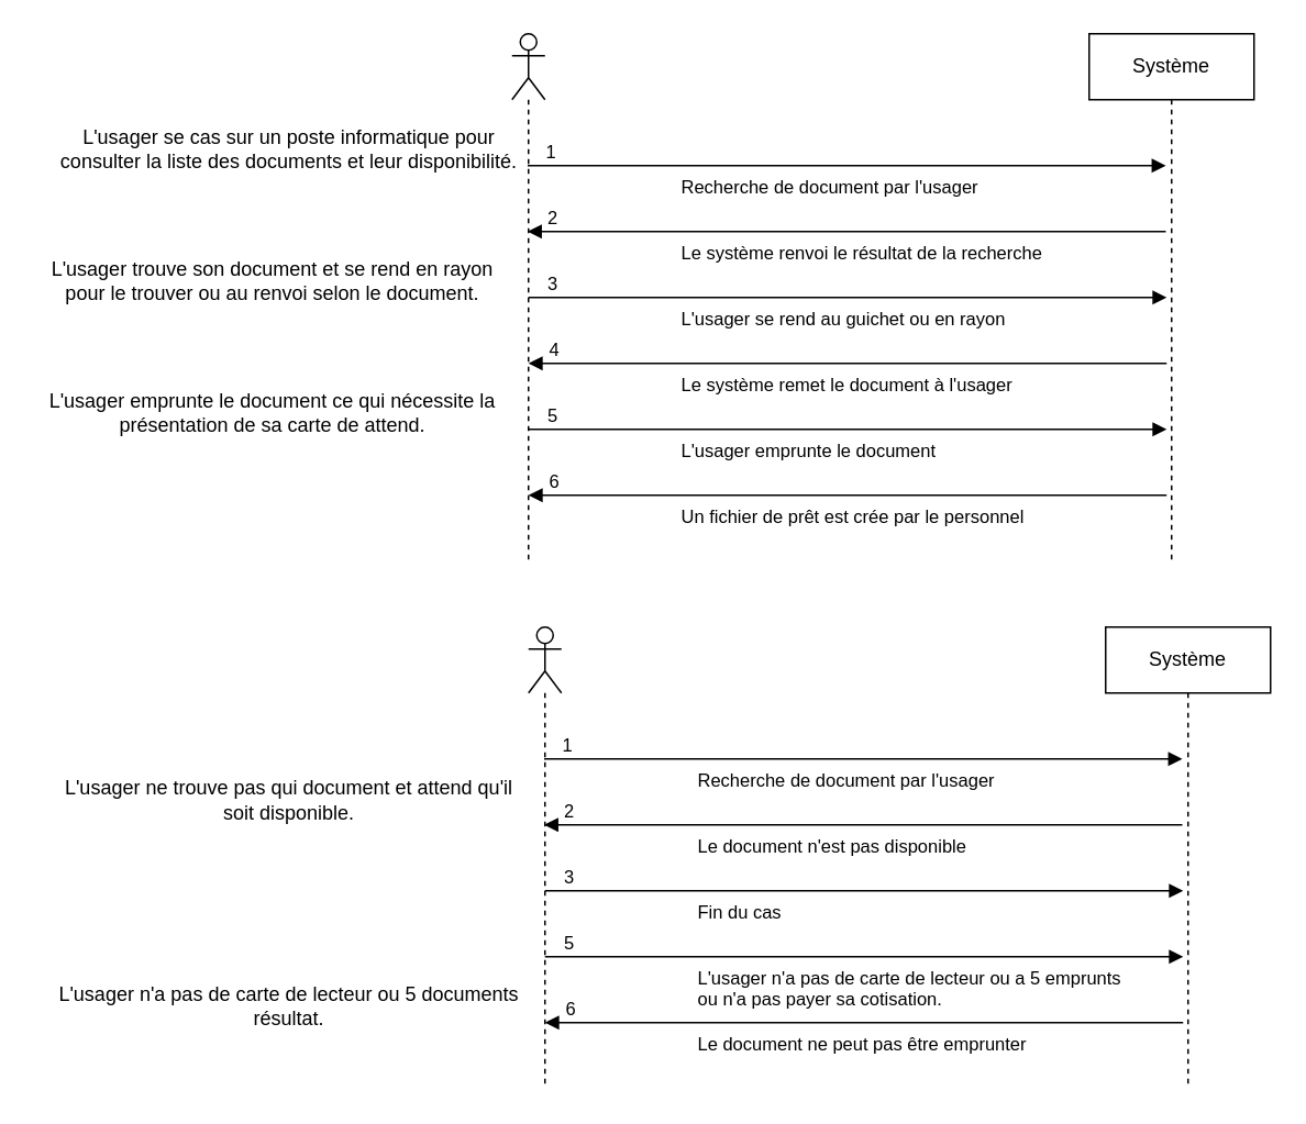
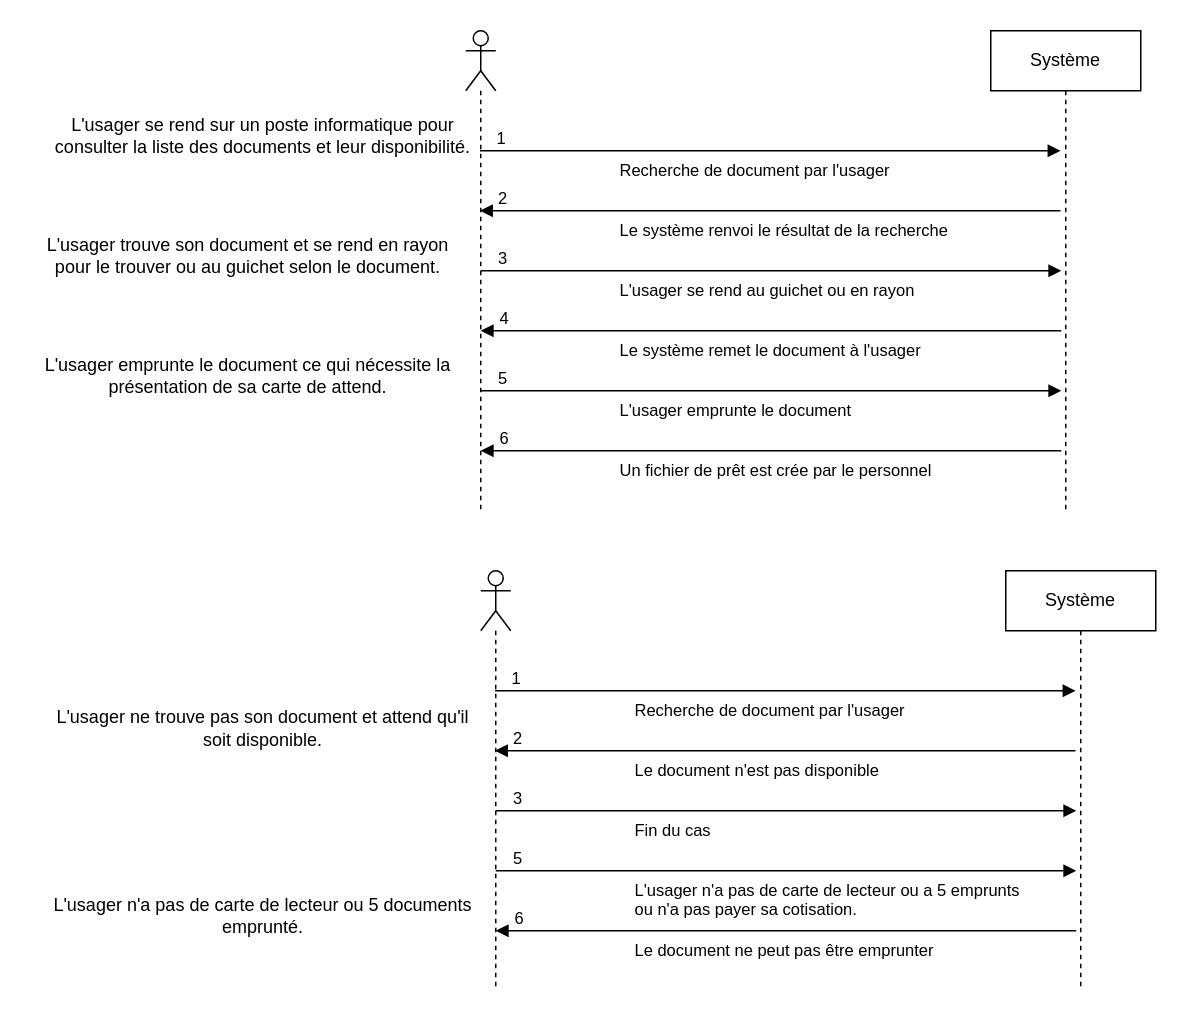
- <mxCell id="6" value="L'usager se cas sur un poste informatique pour consulter la liste des documents et leur disponibilité." style="text;html=1;strokeColor=none;fillColor=none;align=center;verticalAlign=middle;whiteSpace=wrap;rounded=0;" vertex="1" parent="1"><mxGeometry x="30" y="80" width="290" height="20" as="geometry" /></mxCell>
+ <mxCell id="6" value="L'usager se rend sur un poste informatique pour consulter la liste des documents et leur disponibilité." style="text;html=1;strokeColor=none;fillColor=none;align=center;verticalAlign=middle;whiteSpace=wrap;rounded=0;" vertex="1" parent="1"><mxGeometry x="30" y="80" width="290" height="20" as="geometry" /></mxCell>
- <mxCell id="13" value="L'usager trouve son document et se rend en rayon pour le trouver ou au renvoi selon le document." style="text;html=1;strokeColor=none;fillColor=none;align=center;verticalAlign=middle;whiteSpace=wrap;rounded=0;" vertex="1" parent="1"><mxGeometry x="20" y="160" width="290" height="20" as="geometry" /></mxCell>
+ <mxCell id="13" value="L'usager trouve son document et se rend en rayon pour le trouver ou au guichet selon le document." style="text;html=1;strokeColor=none;fillColor=none;align=center;verticalAlign=middle;whiteSpace=wrap;rounded=0;" vertex="1" parent="1"><mxGeometry x="20" y="160" width="290" height="20" as="geometry" /></mxCell>
- <mxCell id="23" value="L'usager ne trouve pas qui document et attend qu'il soit disponible." style="text;html=1;strokeColor=none;fillColor=none;align=center;verticalAlign=middle;whiteSpace=wrap;rounded=0;" vertex="1" parent="1"><mxGeometry x="30" y="475" width="290" height="20" as="geometry" /></mxCell>
+ <mxCell id="23" value="L'usager ne trouve pas son document et attend qu'il soit disponible." style="text;html=1;strokeColor=none;fillColor=none;align=center;verticalAlign=middle;whiteSpace=wrap;rounded=0;" vertex="1" parent="1"><mxGeometry x="30" y="475" width="290" height="20" as="geometry" /></mxCell>
- <mxCell id="32" value="L'usager n'a pas de carte de lecteur ou 5 documents résultat." style="text;html=1;strokeColor=none;fillColor=none;align=center;verticalAlign=middle;whiteSpace=wrap;rounded=0;" vertex="1" parent="1"><mxGeometry x="30" y="600" width="290" height="20" as="geometry" /></mxCell>
+ <mxCell id="32" value="L'usager n'a pas de carte de lecteur ou 5 documents emprunté." style="text;html=1;strokeColor=none;fillColor=none;align=center;verticalAlign=middle;whiteSpace=wrap;rounded=0;" vertex="1" parent="1"><mxGeometry x="30" y="600" width="290" height="20" as="geometry" /></mxCell>
